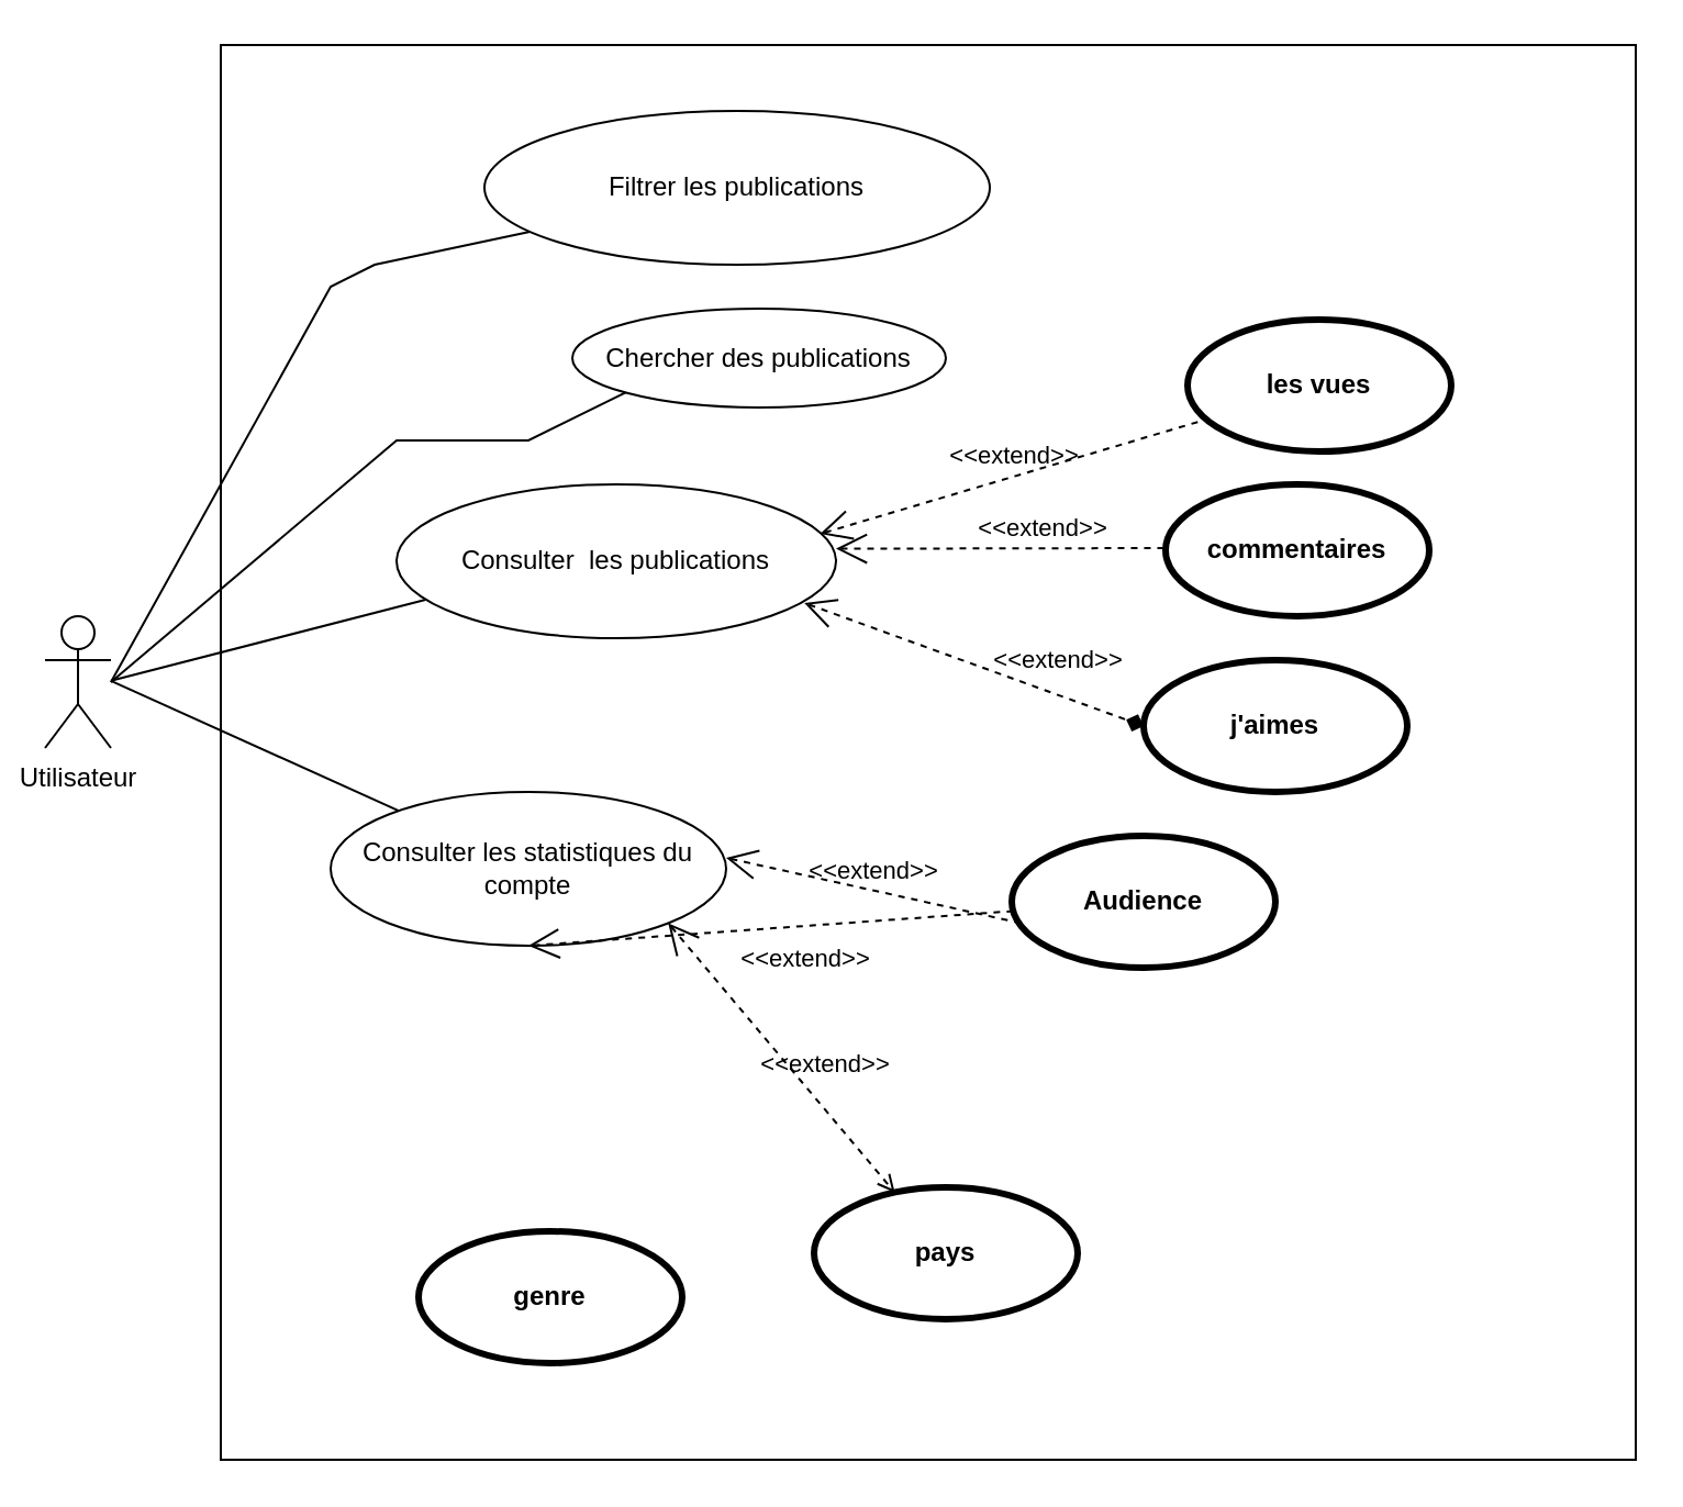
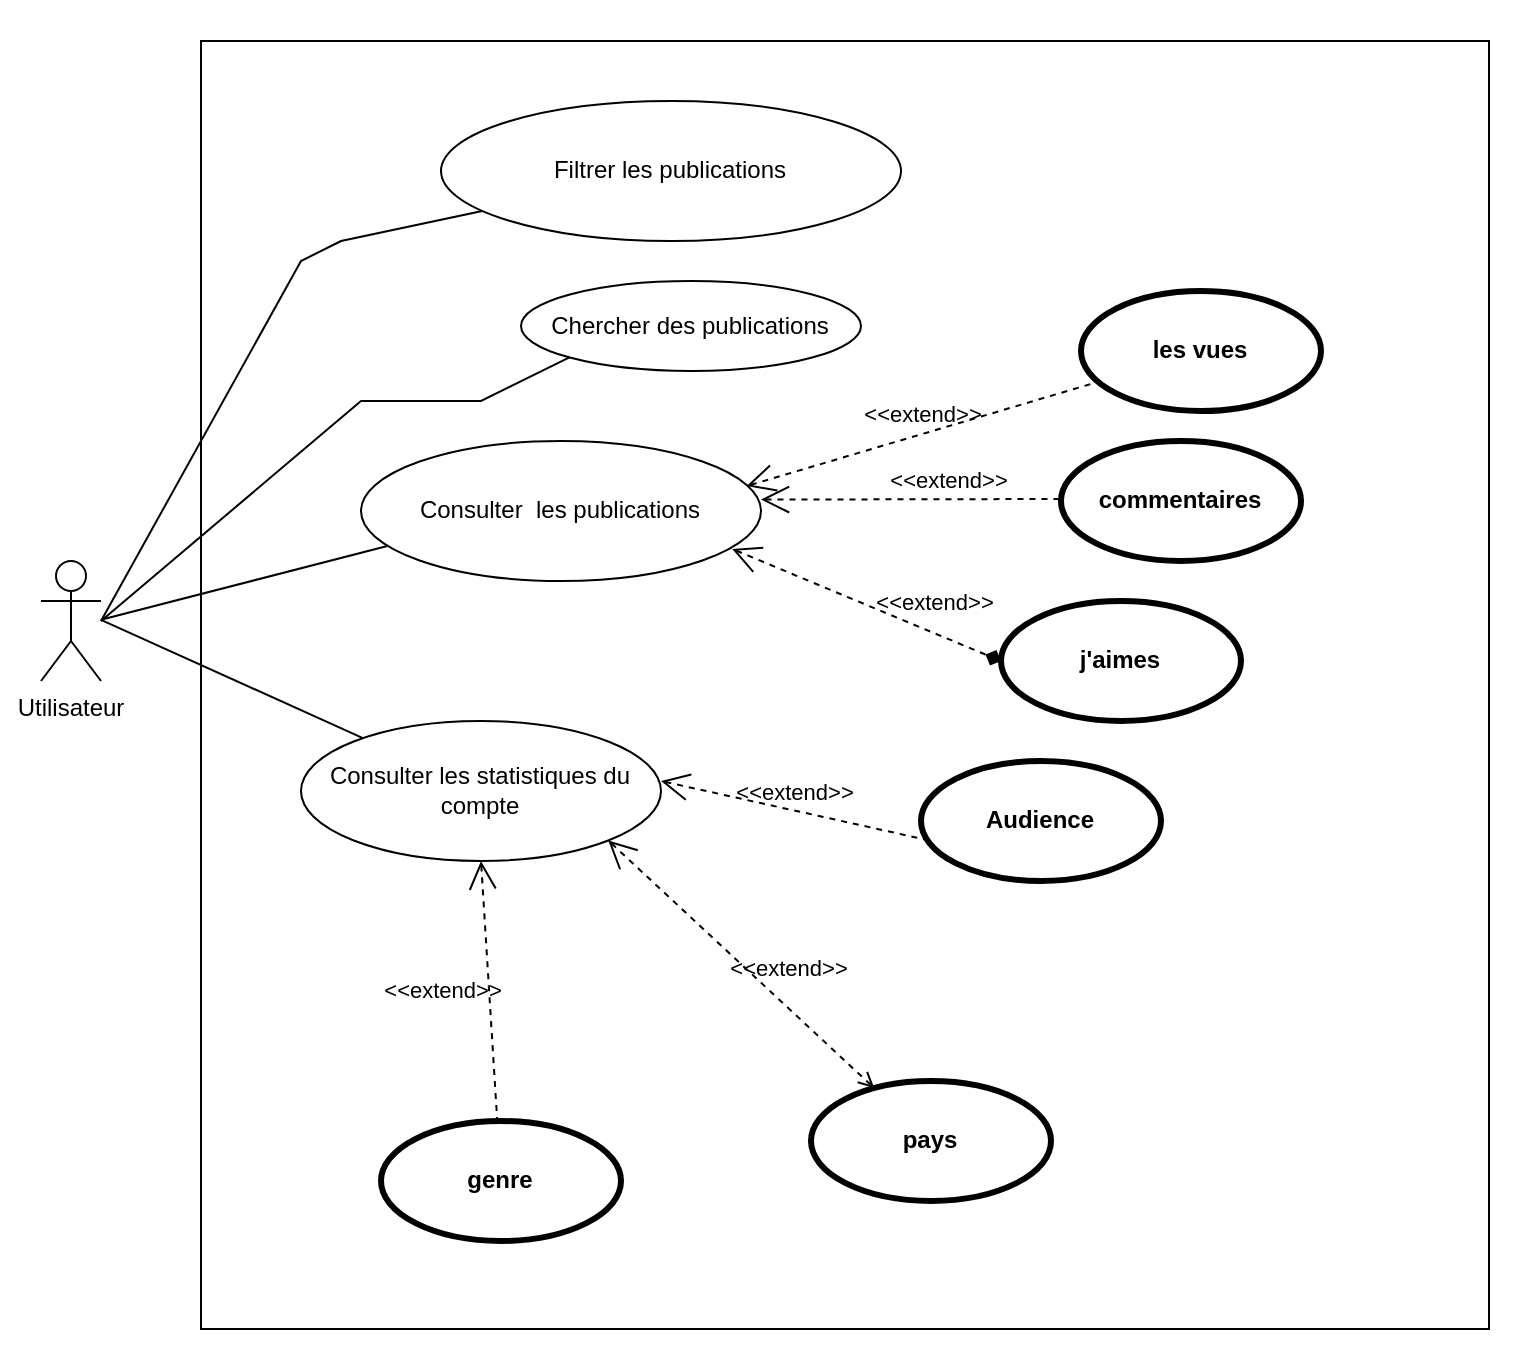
- <mxCell id="9" value="j'aimes" style="shape=ellipse;html=1;strokeWidth=3;fontStyle=1;whiteSpace=wrap;align=center;perimeter=ellipsePerimeter;" vertex="1" parent="1"><mxGeometry x="520" y="300" width="120" height="60" as="geometry" /></mxCell>
+ <mxCell id="9" value="j'aimes" style="shape=ellipse;html=1;strokeWidth=3;fontStyle=1;whiteSpace=wrap;align=center;perimeter=ellipsePerimeter;" vertex="1" parent="1"><mxGeometry x="500" y="300" width="120" height="60" as="geometry" /></mxCell>
- <mxCell id="16" value="&amp;lt;&amp;lt;extend&amp;gt;&amp;gt;" style="edgeStyle=none;html=1;startArrow=open;endArrow=none;startSize=12;verticalAlign=bottom;dashed=1;labelBackgroundColor=none;rounded=0;exitX=0.5;exitY=1;exitDx=0;exitDy=0;" edge="1" parent="1" source="4" target="7"><mxGeometry x="0.128" y="-24" width="160" relative="1" as="geometry"><mxPoint x="40" y="630" as="sourcePoint" /><mxPoint x="190" y="590" as="targetPoint" /><mxPoint as="offset" /></mxGeometry></mxCell>
+ <mxCell id="16" value="&amp;lt;&amp;lt;extend&amp;gt;&amp;gt;" style="edgeStyle=none;html=1;startArrow=open;endArrow=none;startSize=12;verticalAlign=bottom;dashed=1;labelBackgroundColor=none;rounded=0;exitX=0.5;exitY=1;exitDx=0;exitDy=0;" edge="1" parent="1" source="4" target="15"><mxGeometry x="0.128" y="-24" width="160" relative="1" as="geometry"><mxPoint x="40" y="630" as="sourcePoint" /><mxPoint x="190" y="590" as="targetPoint" /><mxPoint as="offset" /></mxGeometry></mxCell>
- <mxCell id="10" value="pays" style="shape=ellipse;html=1;strokeWidth=3;fontStyle=1;whiteSpace=wrap;align=center;perimeter=ellipsePerimeter;" vertex="1" parent="1"><mxGeometry x="370" y="540" width="120" height="60" as="geometry" /></mxCell>
+ <mxCell id="10" value="pays" style="shape=ellipse;html=1;strokeWidth=3;fontStyle=1;whiteSpace=wrap;align=center;perimeter=ellipsePerimeter;" vertex="1" parent="1"><mxGeometry x="405" y="540" width="120" height="60" as="geometry" /></mxCell>
